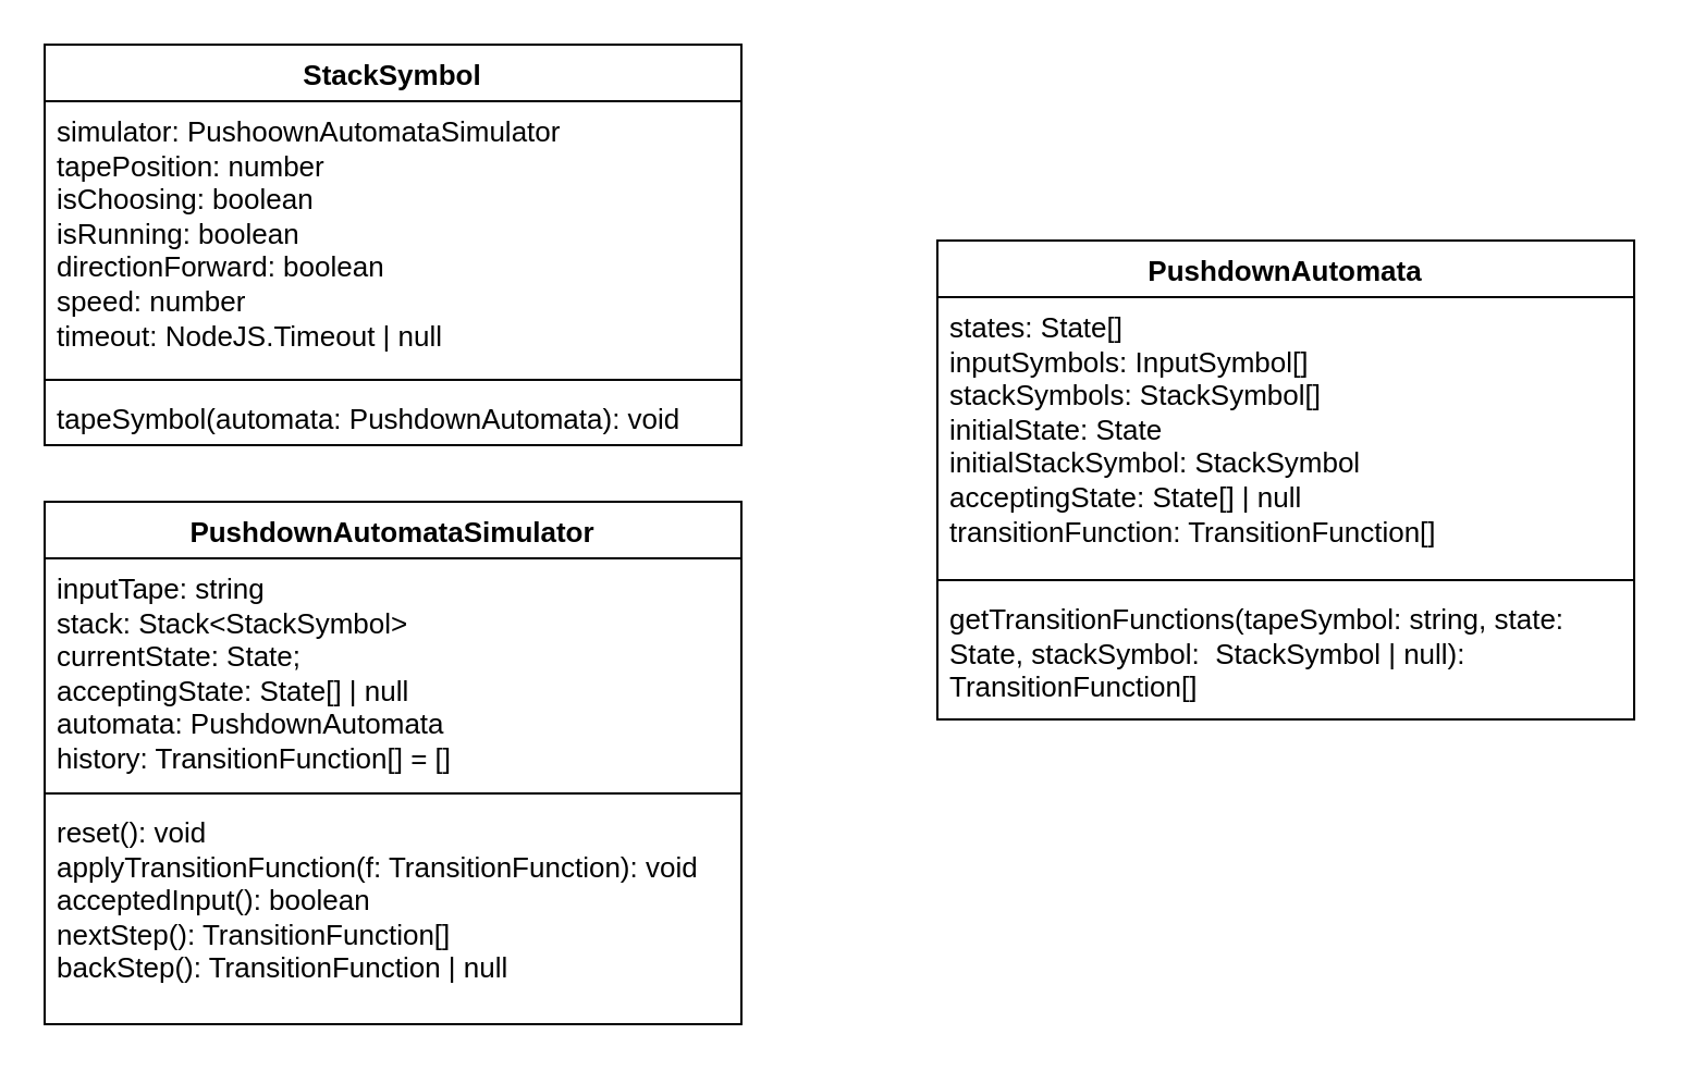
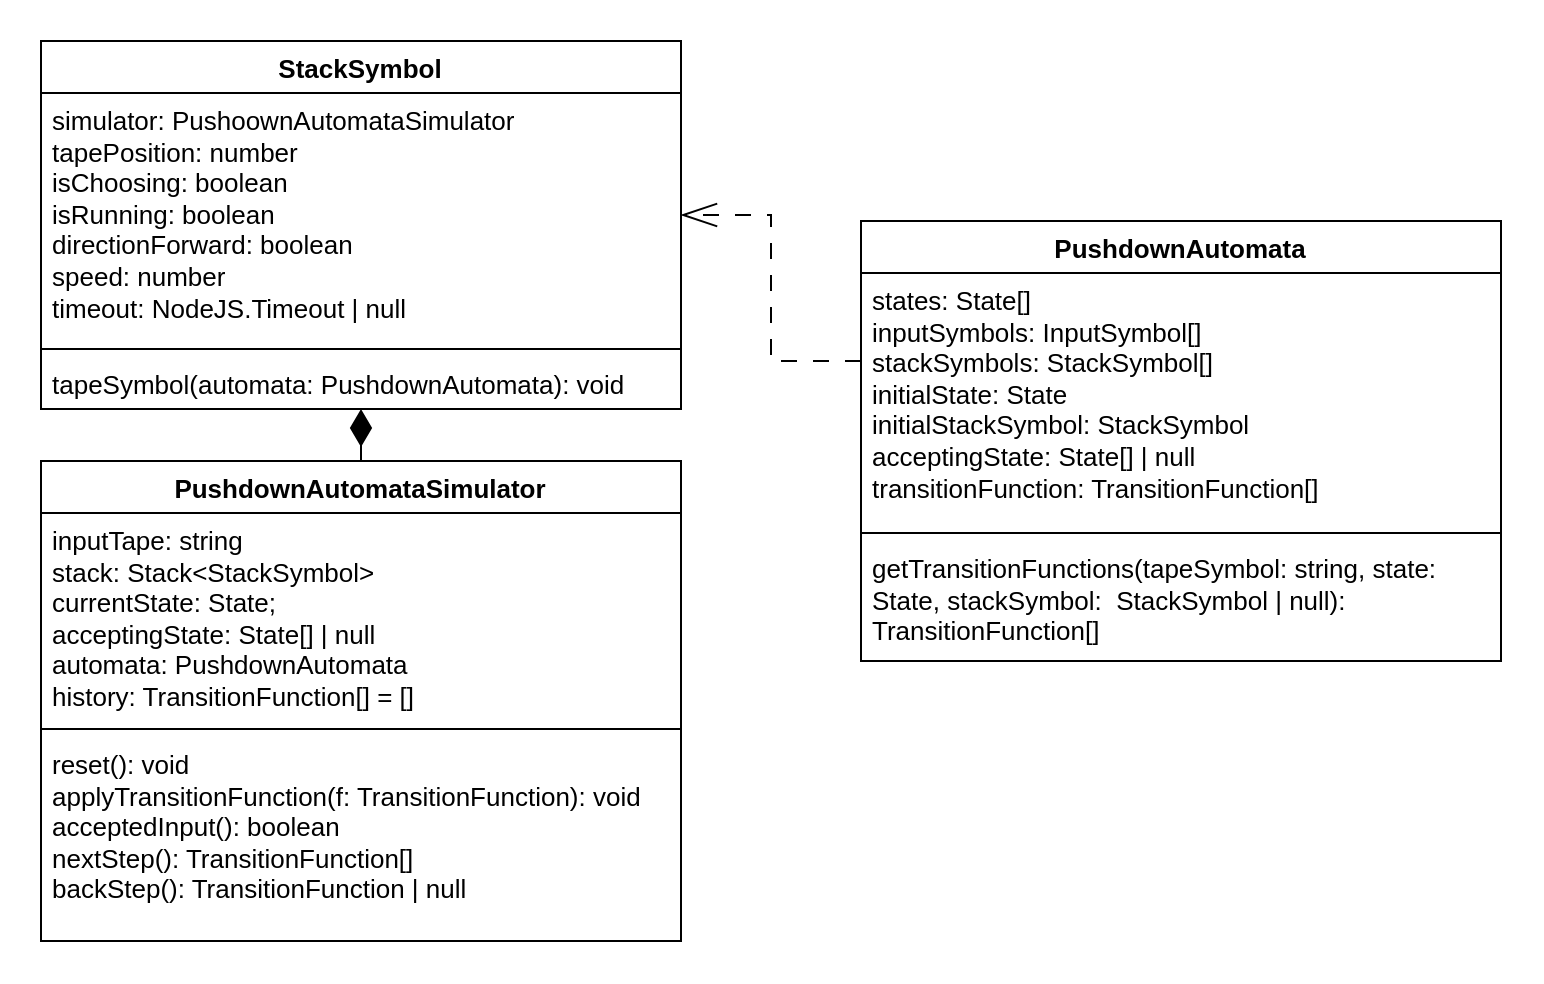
+ <mxCell id="2" style="edgeStyle=orthogonalEdgeStyle;rounded=0;orthogonalLoop=1;jettySize=auto;html=1;dashed=1;dashPattern=8 8;endArrow=openThin;endFill=0;endSize=16;fontSize=13;" parent="1" source="3" target="12" edge="1"><mxGeometry relative="1" as="geometry"><Array as="points"><mxPoint x="385" y="180" /><mxPoint x="385" y="107" /></Array></mxGeometry></mxCell>
+ <mxCell id="7" style="edgeStyle=orthogonalEdgeStyle;rounded=0;orthogonalLoop=1;jettySize=auto;html=1;endArrow=diamondThin;endFill=1;endSize=16;fontSize=13;" parent="1" source="8" target="12" edge="1"><mxGeometry relative="1" as="geometry" /></mxCell>
